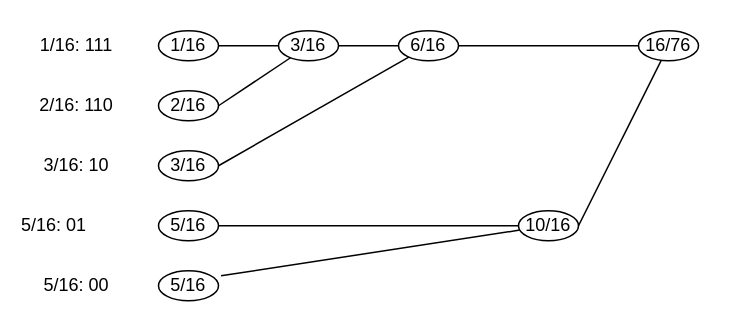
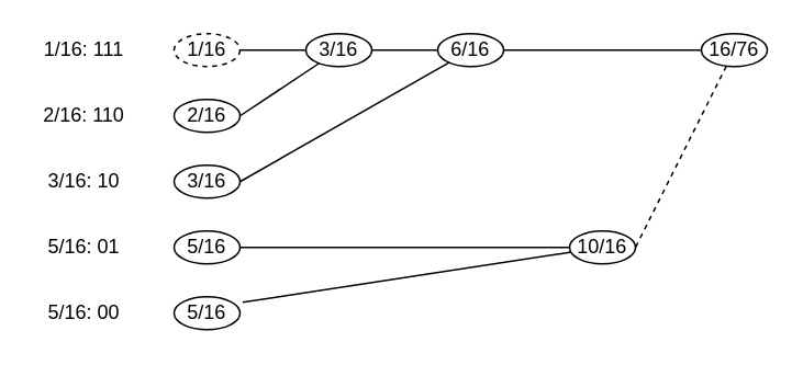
- <mxCell id="5" value="1/16" style="ellipse;whiteSpace=wrap;html=1;" parent="1" vertex="1"><mxGeometry x="105" y="20" width="40" height="20" as="geometry" /></mxCell>
+ <mxCell id="5" value="1/16" style="ellipse;whiteSpace=wrap;html=1;dashed=1;" parent="1" vertex="1"><mxGeometry x="105" y="20" width="40" height="20" as="geometry" /></mxCell>
- <mxCell id="22" style="edgeStyle=none;rounded=0;orthogonalLoop=1;jettySize=auto;html=1;entryX=1;entryY=0.5;entryDx=0;entryDy=0;endArrow=none;endFill=0;" edge="1" parent="1" source="23" target="20"><mxGeometry relative="1" as="geometry" /></mxCell>
+ <mxCell id="22" style="edgeStyle=none;rounded=0;orthogonalLoop=1;jettySize=auto;html=1;entryX=1;entryY=0.5;entryDx=0;entryDy=0;endArrow=none;endFill=0;dashed=1;" edge="1" parent="1" source="23" target="20"><mxGeometry relative="1" as="geometry" /></mxCell>
- <mxCell id="10" value="5/16: 01" style="text;html=1;align=center;verticalAlign=middle;resizable=0;points=[];autosize=1;strokeColor=none;" parent="1" vertex="1"><mxGeometry x="5" y="140" width="60" height="20" as="geometry" /></mxCell>
+ <mxCell id="10" value="5/16: 01" style="text;html=1;align=center;verticalAlign=middle;resizable=0;points=[];autosize=1;strokeColor=none;" parent="1" vertex="1"><mxGeometry x="20" y="140" width="60" height="20" as="geometry" /></mxCell>
